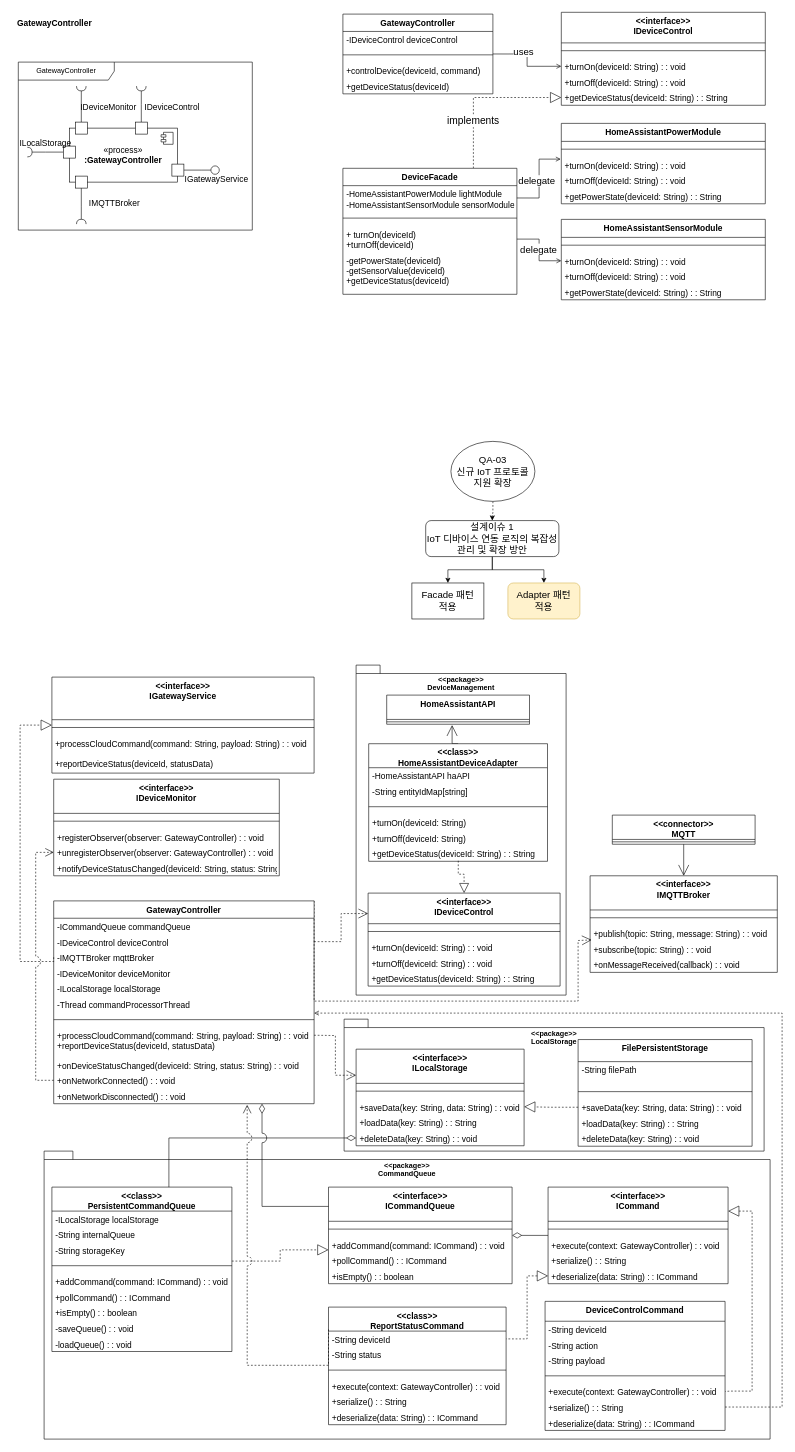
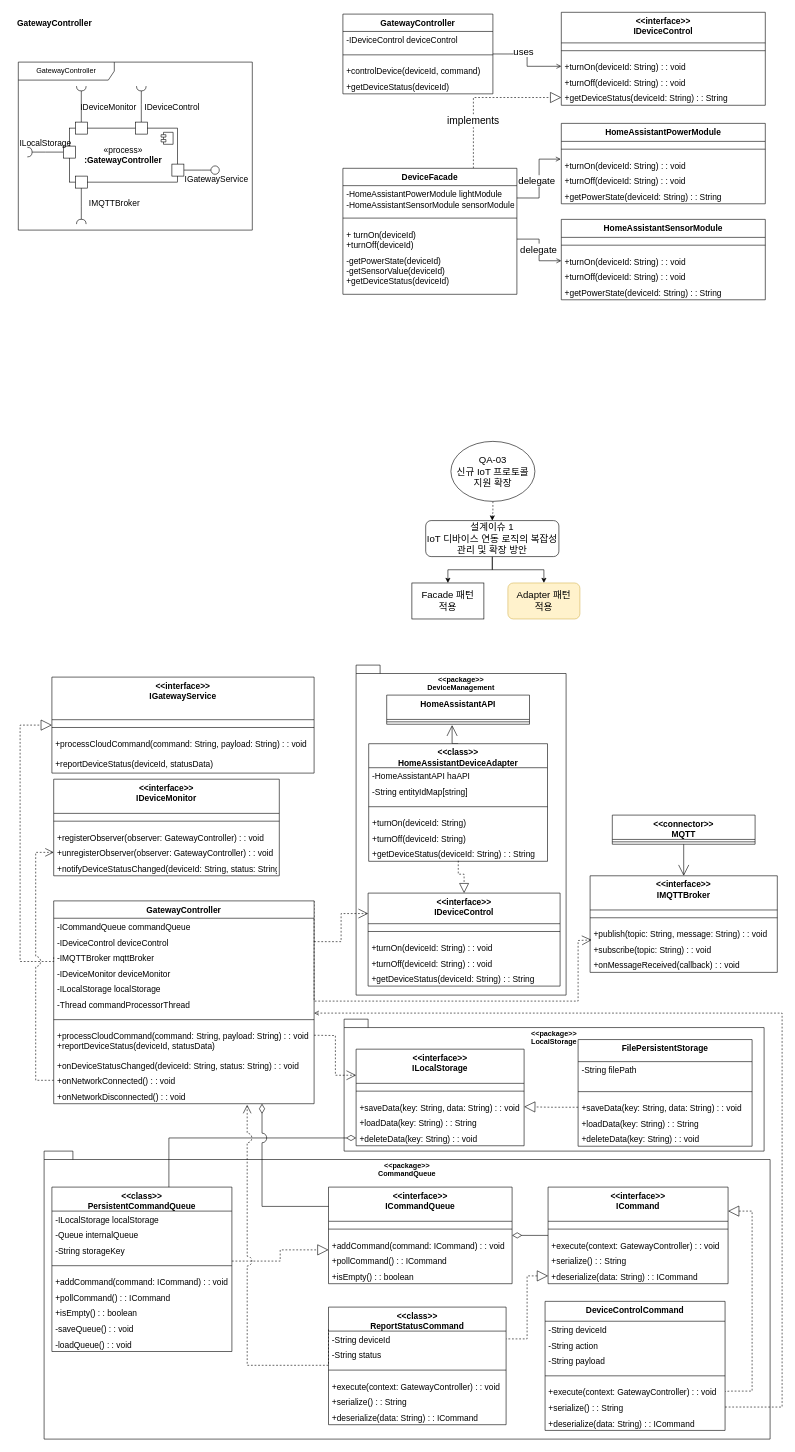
- <mxCell id="36" value="-String internalQueue" style="text;strokeColor=none;fillColor=none;align=left;verticalAlign=top;spacingLeft=4;spacingRight=4;overflow=hidden;rotatable=0;points=[[0,0.5],[1,0.5]];portConstraint=eastwest;fontSize=14;" vertex="1" parent="34"><mxGeometry y="66" width="300" height="26" as="geometry" /></mxCell>
+ <mxCell id="36" value="-Queue internalQueue" style="text;strokeColor=none;fillColor=none;align=left;verticalAlign=top;spacingLeft=4;spacingRight=4;overflow=hidden;rotatable=0;points=[[0,0.5],[1,0.5]];portConstraint=eastwest;fontSize=14;" vertex="1" parent="34"><mxGeometry y="66" width="300" height="26" as="geometry" /></mxCell>
